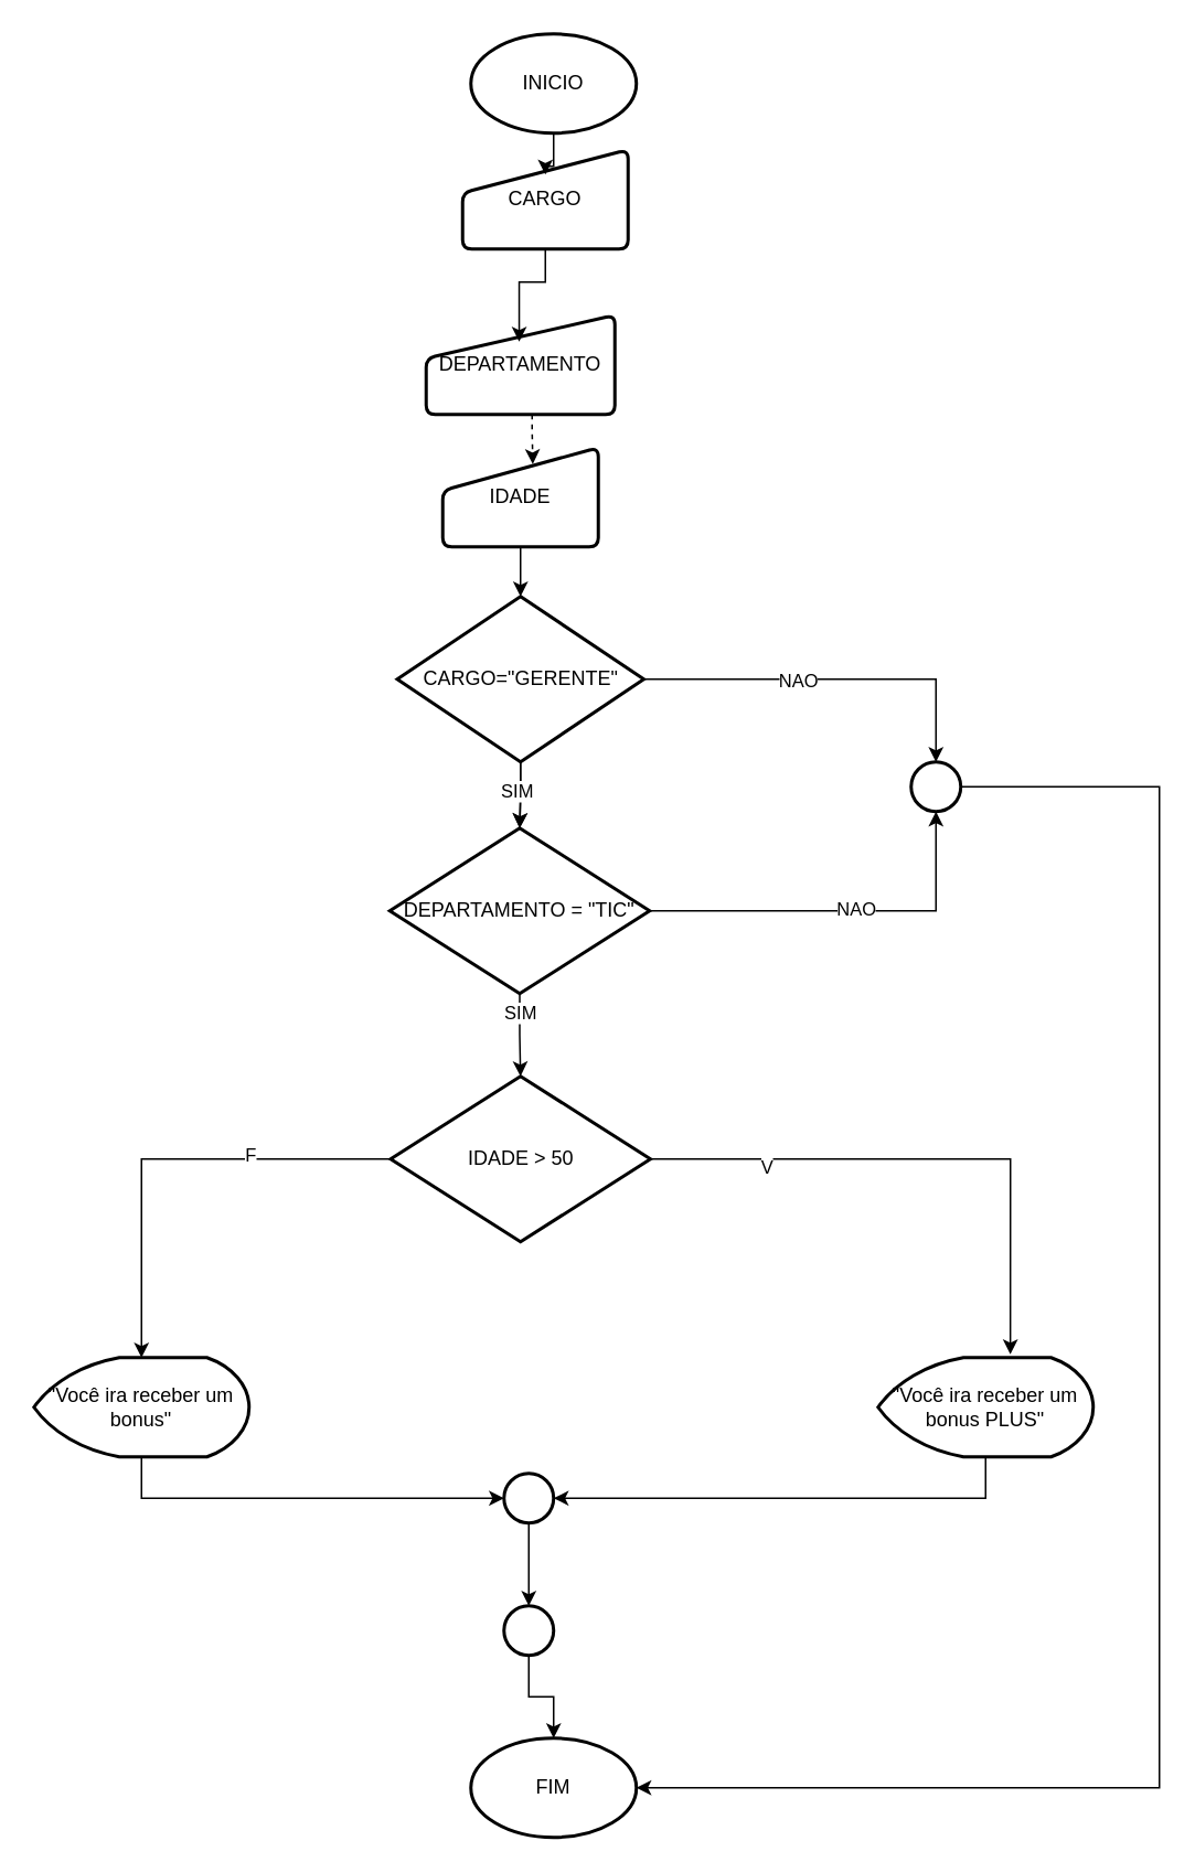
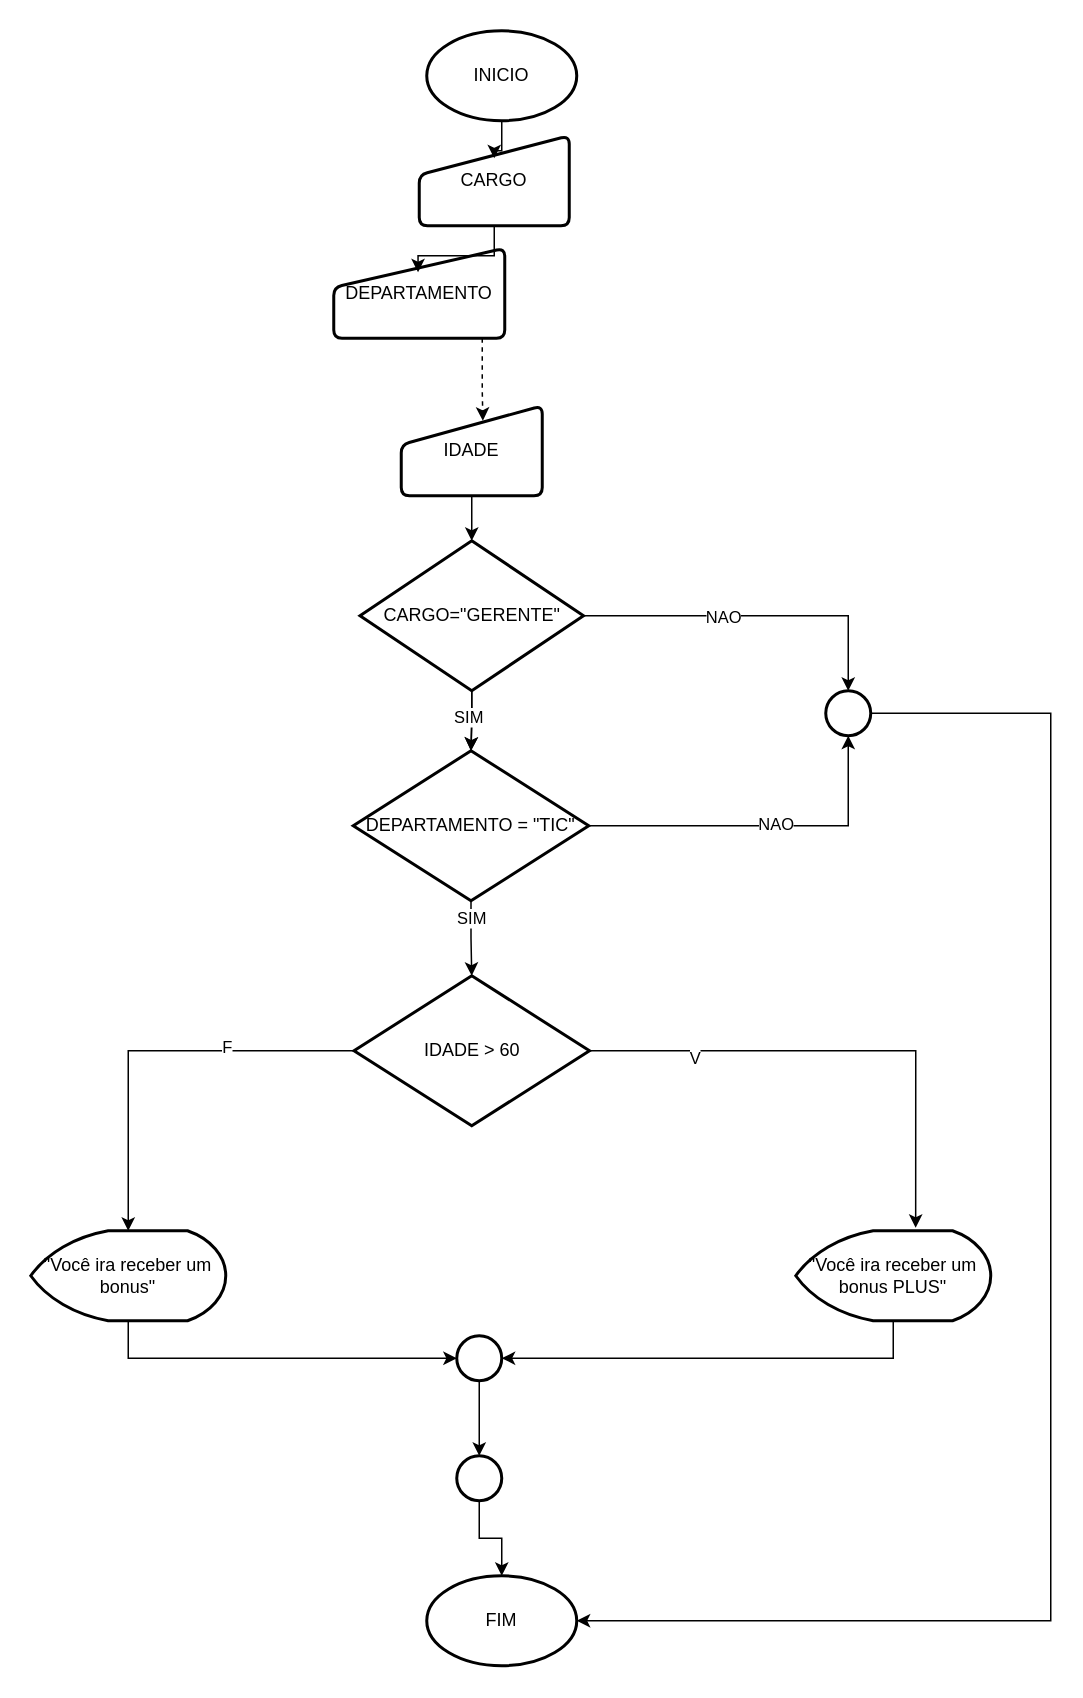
- <mxCell id="6" value="DEPARTAMENTO" style="html=1;strokeWidth=2;shape=manualInput;whiteSpace=wrap;rounded=1;size=26;arcSize=11;" vertex="1" parent="1"><mxGeometry x="257" y="190" width="114" height="60" as="geometry" /></mxCell>
+ <mxCell id="6" value="DEPARTAMENTO" style="html=1;strokeWidth=2;shape=manualInput;whiteSpace=wrap;rounded=1;size=26;arcSize=11;" vertex="1" parent="1"><mxGeometry x="222" y="165" width="114" height="60" as="geometry" /></mxCell>
- <mxCell id="16" value="IDADE &amp;gt; 50" style="strokeWidth=2;html=1;shape=mxgraph.flowchart.decision;whiteSpace=wrap;" vertex="1" parent="1"><mxGeometry x="235.5" y="650" width="157" height="100" as="geometry" /></mxCell>
+ <mxCell id="16" value="IDADE &amp;gt; 60" style="strokeWidth=2;html=1;shape=mxgraph.flowchart.decision;whiteSpace=wrap;" vertex="1" parent="1"><mxGeometry x="235.5" y="650" width="157" height="100" as="geometry" /></mxCell>
